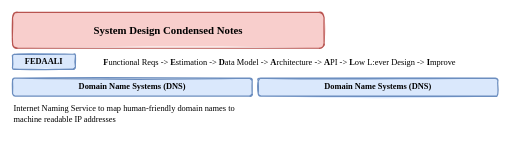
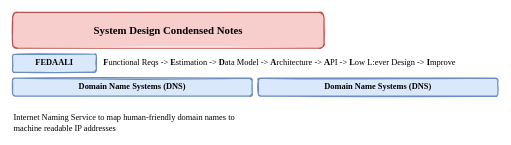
- <mxCell id="5" value="&lt;span style=&quot;font-size: 14px&quot;&gt;FEDAALI&lt;/span&gt;" style="rounded=1;whiteSpace=wrap;html=1;shadow=0;glass=0;sketch=1;fillStyle=solid;fontFamily=Coming Soon;fontSource=https%3A%2F%2Ffonts.googleapis.com%2Fcss%3Ffamily%3DComing%2BSoon;fontSize=14;strokeWidth=2;fillColor=#dae8fc;strokeColor=#6c8ebf;fontStyle=1;" parent="1" vertex="1"><mxGeometry x="20" y="90" width="105" height="25" as="geometry" /></mxCell>
+ <mxCell id="5" value="&lt;span style=&quot;font-size: 14px&quot;&gt;FEDAALI&lt;/span&gt;" style="rounded=1;whiteSpace=wrap;html=1;shadow=0;glass=0;sketch=1;fillStyle=solid;fontFamily=Coming Soon;fontSource=https%3A%2F%2Ffonts.googleapis.com%2Fcss%3Ffamily%3DComing%2BSoon;fontSize=14;strokeWidth=2;fillColor=#dae8fc;strokeColor=#6c8ebf;fontStyle=1;" parent="1" vertex="1"><mxGeometry x="20" y="90" width="140" height="30" as="geometry" /></mxCell>
- <mxCell id="7" value="Internet Naming Service to map human-friendly domain names to machine readable IP addresses" style="rounded=1;whiteSpace=wrap;html=1;shadow=0;glass=0;sketch=1;fillStyle=solid;fontFamily=Coming Soon;fontSource=https%3A%2F%2Ffonts.googleapis.com%2Fcss%3Ffamily%3DComing%2BSoon;fontSize=14;strokeWidth=2;align=left;strokeColor=none;fillColor=none;" parent="1" vertex="1"><mxGeometry x="20" y="160" width="400" height="60" as="geometry" /></mxCell>
+ <mxCell id="7" value="Internet Naming Service to map human-friendly domain names to machine readable IP addresses" style="rounded=1;whiteSpace=wrap;html=1;shadow=0;glass=0;sketch=1;fillStyle=solid;fontFamily=Coming Soon;fontSource=https%3A%2F%2Ffonts.googleapis.com%2Fcss%3Ffamily%3DComing%2BSoon;fontSize=14;strokeWidth=2;align=left;strokeColor=none;fillColor=none;" parent="1" vertex="1"><mxGeometry x="20" y="175" width="400" height="60" as="geometry" /></mxCell>
